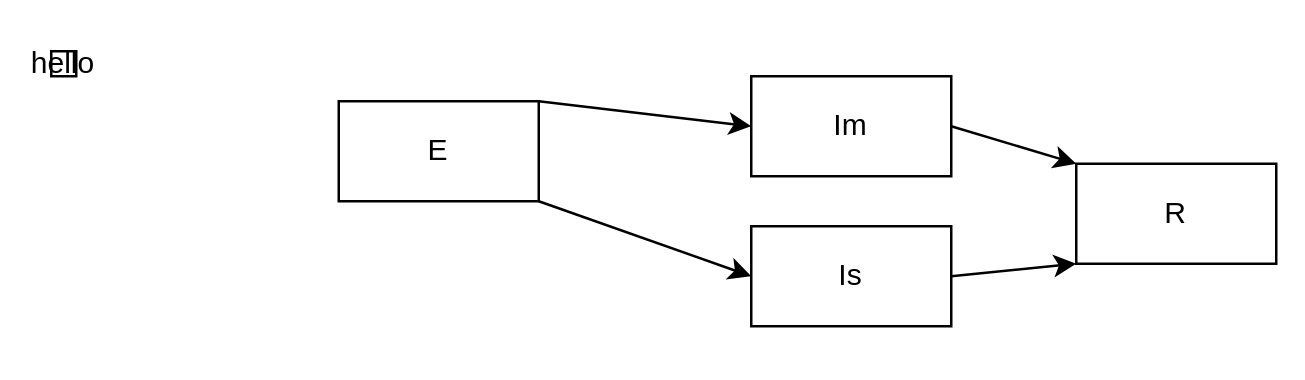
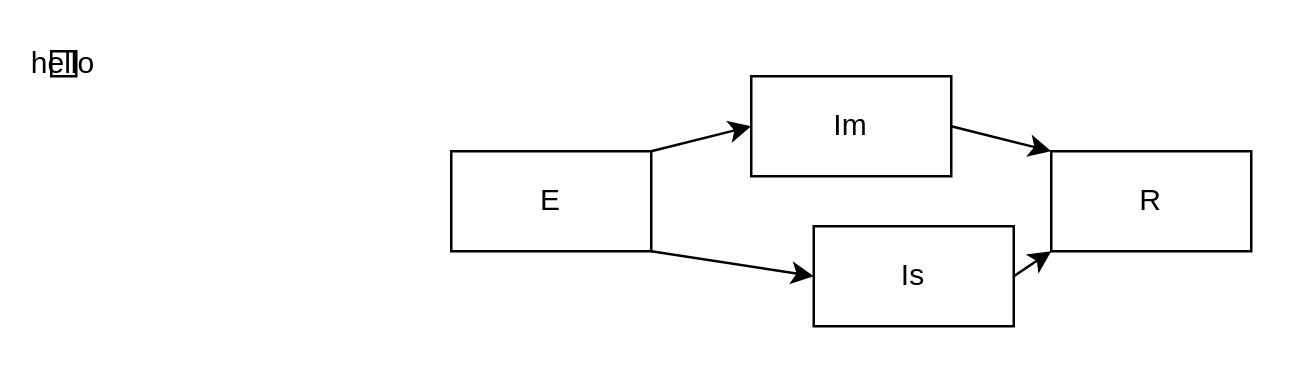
- <mxCell id="5" value="E" style="rounded=0;whiteSpace=wrap;html=1;" vertex="1" parent="1"><mxGeometry x="135" y="40" width="80" height="40" as="geometry" /></mxCell>
+ <mxCell id="5" value="E" style="rounded=0;whiteSpace=wrap;html=1;" vertex="1" parent="1"><mxGeometry x="180" y="60" width="80" height="40" as="geometry" /></mxCell>
- <mxCell id="10" value="R" style="rounded=0;whiteSpace=wrap;html=1;" vertex="1" parent="1"><mxGeometry x="430" y="65" width="80" height="40" as="geometry" /></mxCell>
+ <mxCell id="10" value="R" style="rounded=0;whiteSpace=wrap;html=1;" vertex="1" parent="1"><mxGeometry x="420" y="60" width="80" height="40" as="geometry" /></mxCell>
- <mxCell id="9" value="Is" style="rounded=0;whiteSpace=wrap;html=1;" vertex="1" parent="1"><mxGeometry x="300" y="90" width="80" height="40" as="geometry" /></mxCell>
+ <mxCell id="9" value="Is" style="rounded=0;whiteSpace=wrap;html=1;" vertex="1" parent="1"><mxGeometry x="325" y="90" width="80" height="40" as="geometry" /></mxCell>
